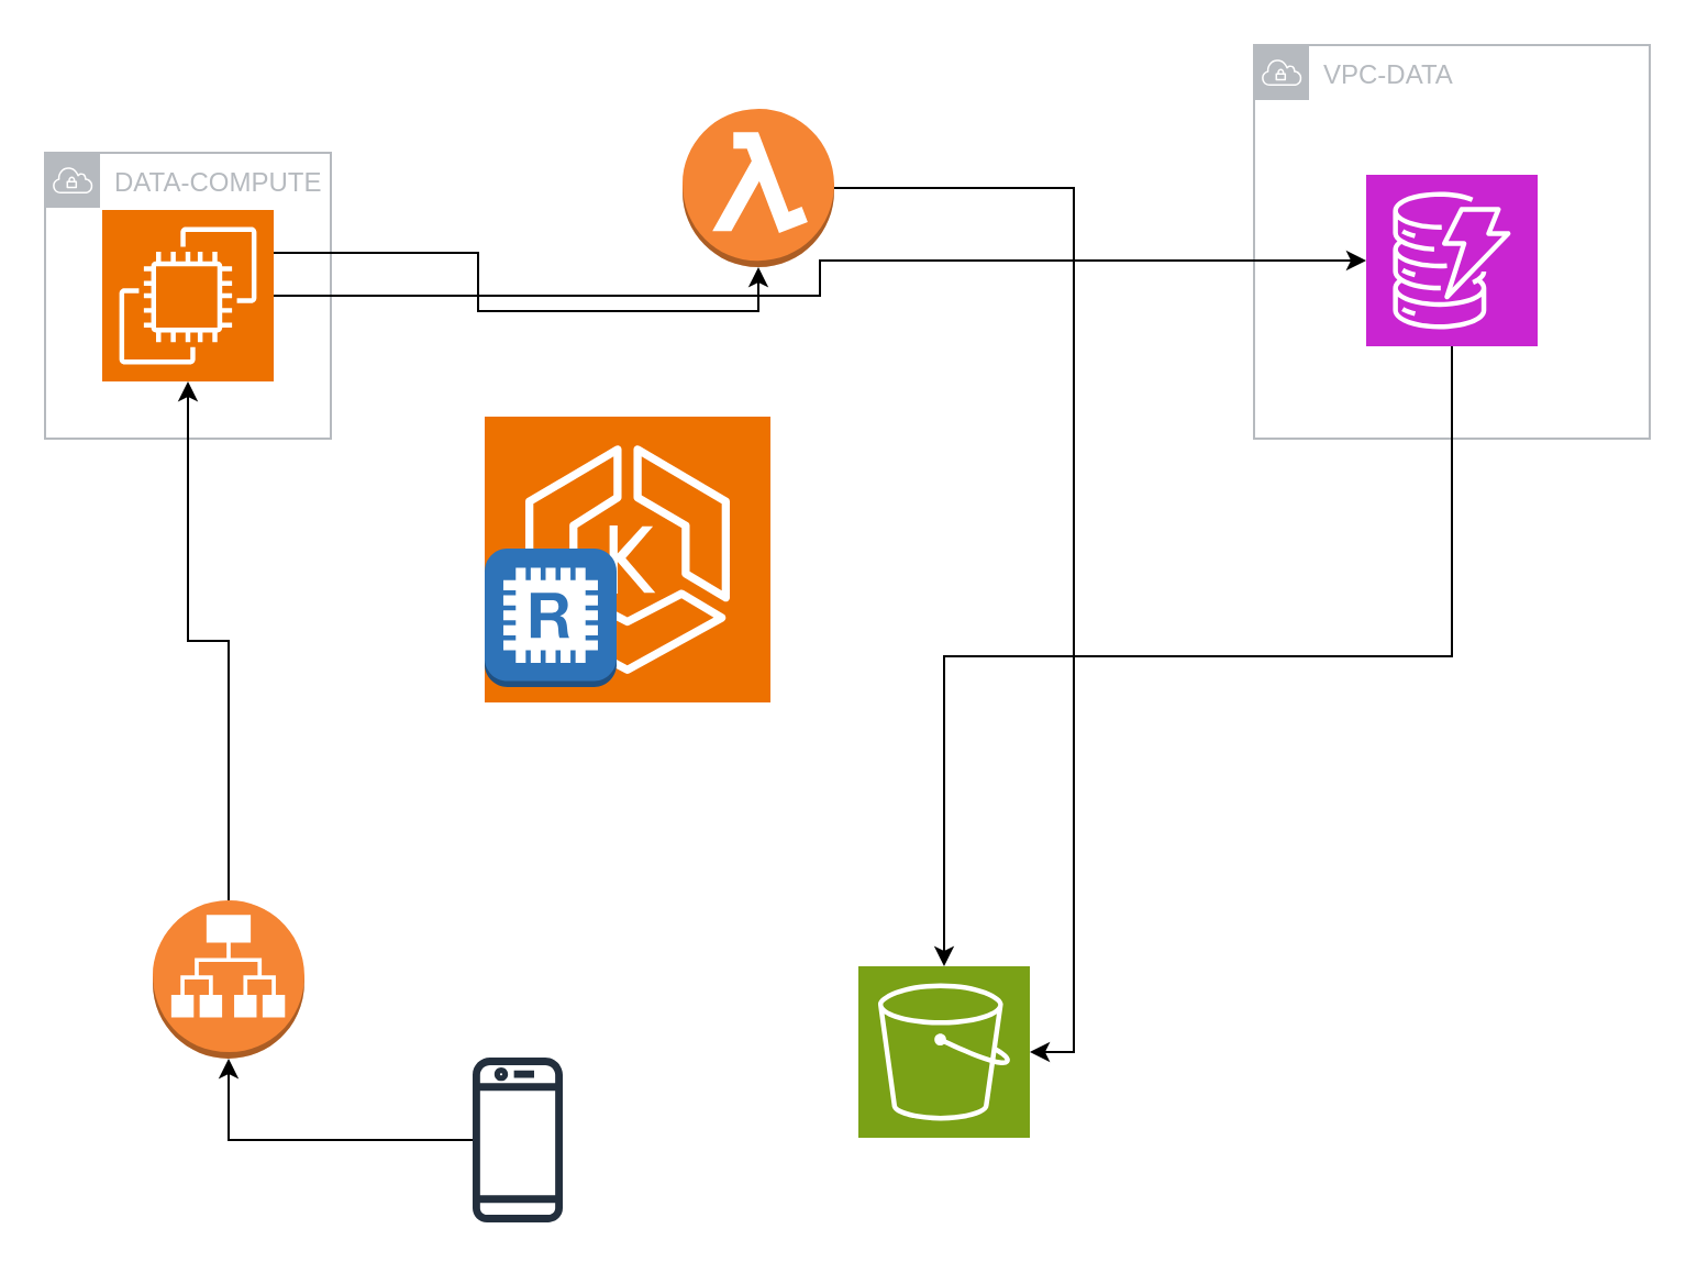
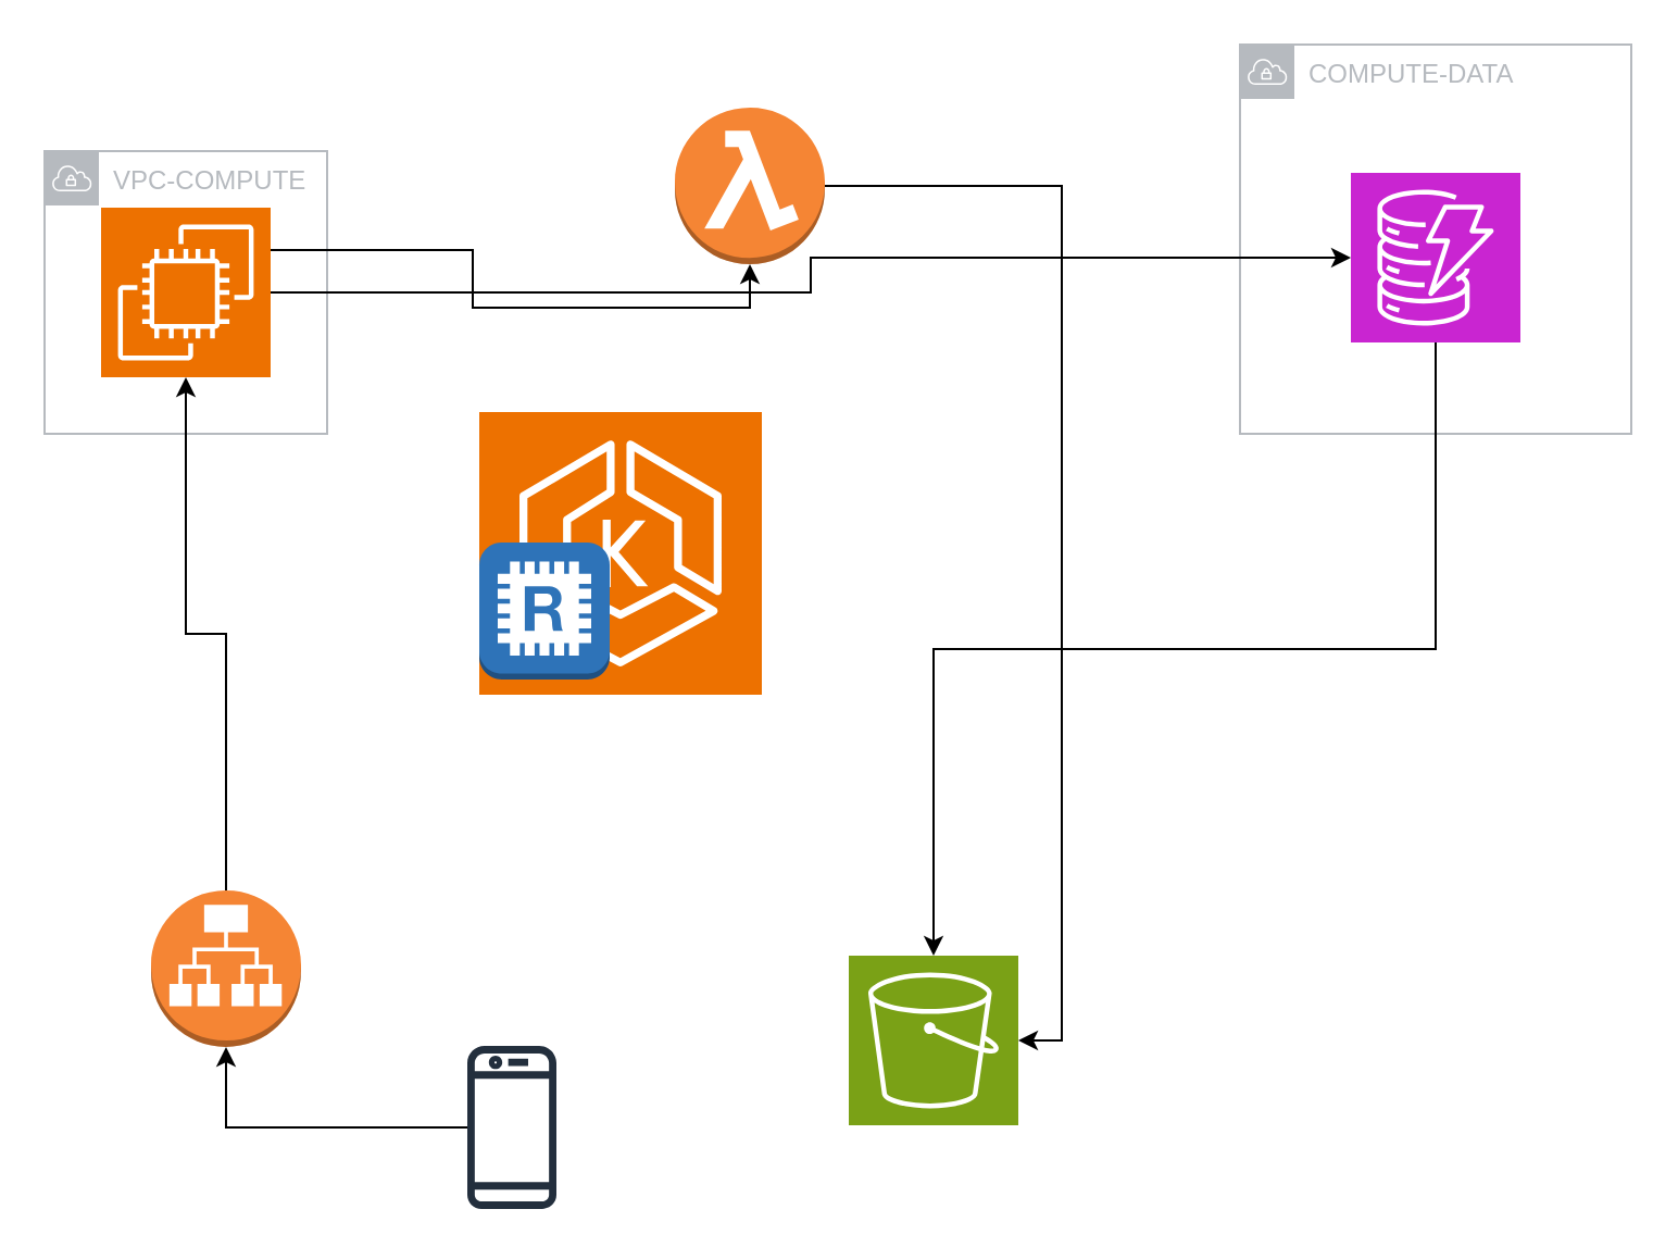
- <mxCell id="3" value="VPC-DATA" style="sketch=0;outlineConnect=0;gradientColor=none;html=1;whiteSpace=wrap;fontSize=12;fontStyle=0;shape=mxgraph.aws4.group;grIcon=mxgraph.aws4.group_vpc;strokeColor=#B6BABF;fillColor=none;verticalAlign=top;align=left;spacingLeft=30;fontColor=#B6BABF;dashed=0;" parent="1" vertex="1"><mxGeometry x="570" y="20" width="180" height="179" as="geometry" /></mxCell>
+ <mxCell id="3" value="COMPUTE-DATA" style="sketch=0;outlineConnect=0;gradientColor=none;html=1;whiteSpace=wrap;fontSize=12;fontStyle=0;shape=mxgraph.aws4.group;grIcon=mxgraph.aws4.group_vpc;strokeColor=#B6BABF;fillColor=none;verticalAlign=top;align=left;spacingLeft=30;fontColor=#B6BABF;dashed=0;" parent="1" vertex="1"><mxGeometry x="570" y="20" width="180" height="179" as="geometry" /></mxCell>
- <mxCell id="4" value="DATA-COMPUTE" style="sketch=0;outlineConnect=0;gradientColor=none;html=1;whiteSpace=wrap;fontSize=12;fontStyle=0;shape=mxgraph.aws4.group;grIcon=mxgraph.aws4.group_vpc;strokeColor=#B6BABF;fillColor=none;verticalAlign=top;align=left;spacingLeft=30;fontColor=#B6BABF;dashed=0;" parent="1" vertex="1"><mxGeometry x="20" y="69" width="130" height="130" as="geometry" /></mxCell>
+ <mxCell id="4" value="VPC-COMPUTE" style="sketch=0;outlineConnect=0;gradientColor=none;html=1;whiteSpace=wrap;fontSize=12;fontStyle=0;shape=mxgraph.aws4.group;grIcon=mxgraph.aws4.group_vpc;strokeColor=#B6BABF;fillColor=none;verticalAlign=top;align=left;spacingLeft=30;fontColor=#B6BABF;dashed=0;" parent="1" vertex="1"><mxGeometry x="20" y="69" width="130" height="130" as="geometry" /></mxCell>
